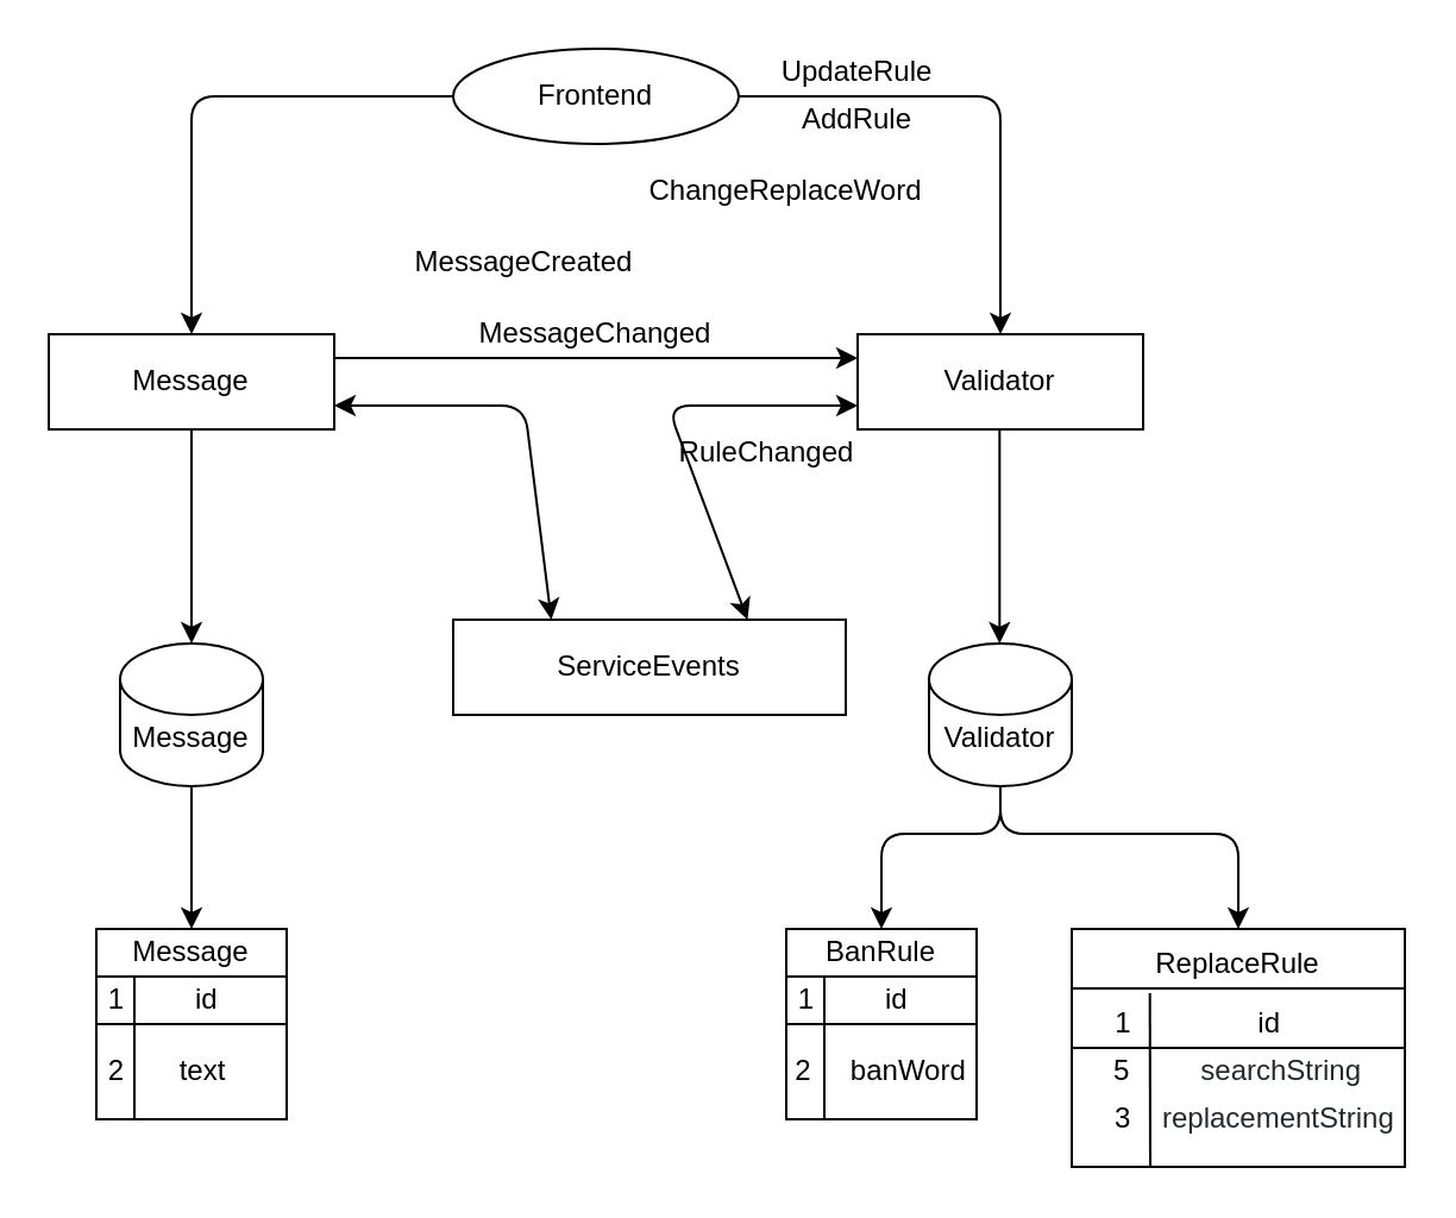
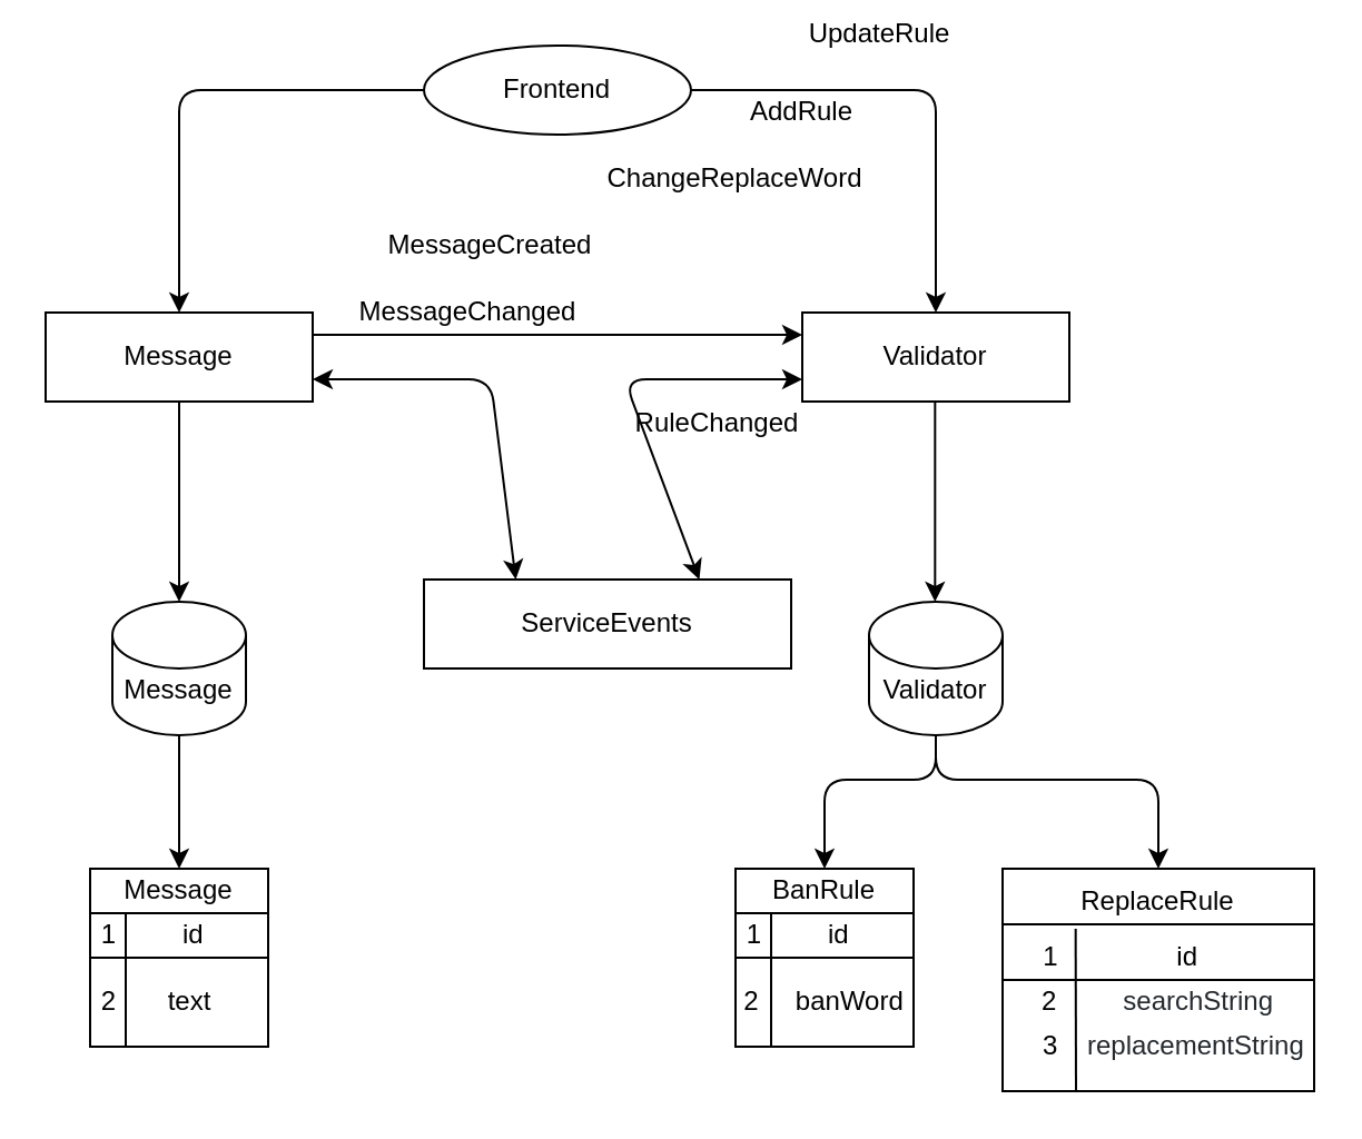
- <mxCell id="7" value="UpdateRule" style="text;html=1;strokeColor=none;fillColor=none;align=center;verticalAlign=middle;whiteSpace=wrap;rounded=0;" vertex="1" parent="1"><mxGeometry x="310" y="20" width="100" height="20" as="geometry" /></mxCell>
+ <mxCell id="7" value="UpdateRule" style="text;html=1;strokeColor=none;fillColor=none;align=center;verticalAlign=middle;whiteSpace=wrap;rounded=0;" vertex="1" parent="1"><mxGeometry x="345" y="5" width="100" height="20" as="geometry" /></mxCell>
- <mxCell id="13" value="MessageChanged" style="text;html=1;strokeColor=none;fillColor=none;align=center;verticalAlign=middle;whiteSpace=wrap;rounded=0;" vertex="1" parent="1"><mxGeometry x="200" y="130" width="100" height="20" as="geometry" /></mxCell>
+ <mxCell id="13" value="MessageChanged" style="text;html=1;strokeColor=none;fillColor=none;align=center;verticalAlign=middle;whiteSpace=wrap;rounded=0;" vertex="1" parent="1"><mxGeometry x="160" y="130" width="100" height="20" as="geometry" /></mxCell>
- <mxCell id="43" value="5&amp;nbsp; &amp;nbsp; &amp;nbsp; &amp;nbsp; &amp;nbsp;&lt;span style=&quot;color: rgb(36 , 41 , 46) ; font-family: , &amp;#34;consolas&amp;#34; , &amp;#34;liberation mono&amp;#34; , &amp;#34;menlo&amp;#34; , monospace ; background-color: rgb(255 , 255 , 255)&quot;&gt;searchString&lt;/span&gt;" style="text;html=1;strokeColor=none;fillColor=none;align=center;verticalAlign=middle;whiteSpace=wrap;rounded=0;" vertex="1" parent="1"><mxGeometry x="460" y="440" width="120" height="20" as="geometry" /></mxCell>
+ <mxCell id="43" value="2&amp;nbsp; &amp;nbsp; &amp;nbsp; &amp;nbsp; &amp;nbsp;&lt;span style=&quot;color: rgb(36 , 41 , 46) ; font-family: , &amp;#34;consolas&amp;#34; , &amp;#34;liberation mono&amp;#34; , &amp;#34;menlo&amp;#34; , monospace ; background-color: rgb(255 , 255 , 255)&quot;&gt;searchString&lt;/span&gt;" style="text;html=1;strokeColor=none;fillColor=none;align=center;verticalAlign=middle;whiteSpace=wrap;rounded=0;" vertex="1" parent="1"><mxGeometry x="460" y="440" width="120" height="20" as="geometry" /></mxCell>
